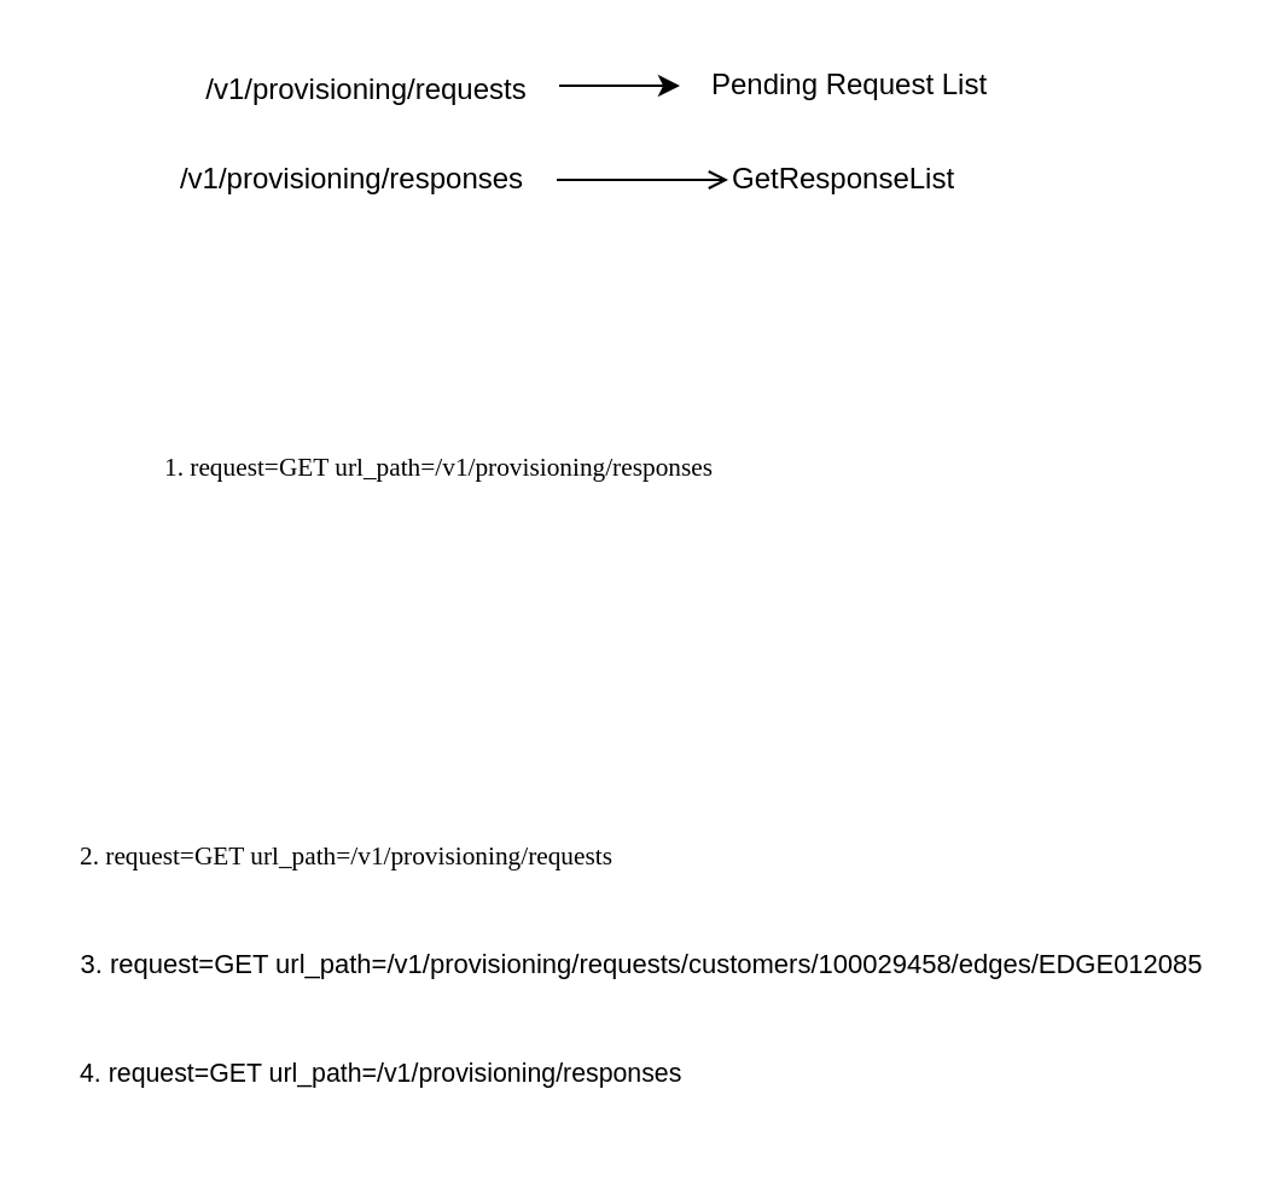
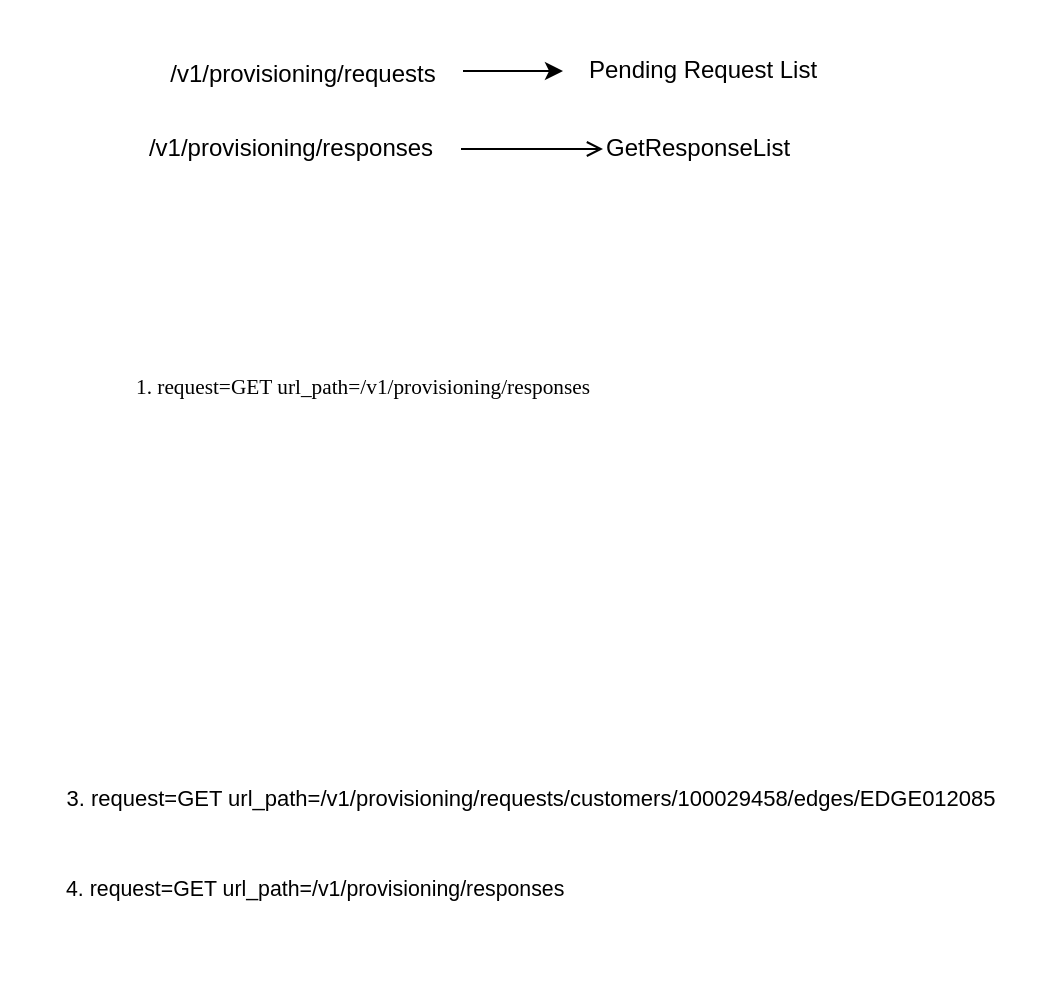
- <mxCell id="10" value="&lt;span lang=&quot;EN-GB&quot; style=&quot;font-size:8.0pt;font-family:AppleSystemUIFont;&lt;br/&gt;mso-fareast-font-family:Calibri;mso-fareast-theme-font:minor-latin;mso-bidi-font-family:&lt;br/&gt;AppleSystemUIFont;mso-font-kerning:0pt;mso-ansi-language:EN-GB;mso-fareast-language:&lt;br/&gt;EN-US;mso-bidi-language:AR-SA&quot;&gt;&lt;span style=&quot;mso-spacerun:yes&quot;&gt;2.&amp;nbsp;&lt;/span&gt;request=GET url_path&lt;span style=&quot;background:&lt;br/&gt;yellow;mso-highlight:yellow&quot;&gt;=/v1/provisioning/requests&lt;/span&gt;&lt;/span&gt;" style="text;whiteSpace=wrap;html=1;" vertex="1" parent="1"><mxGeometry x="31" y="340" width="245" height="40" as="geometry" /></mxCell>
